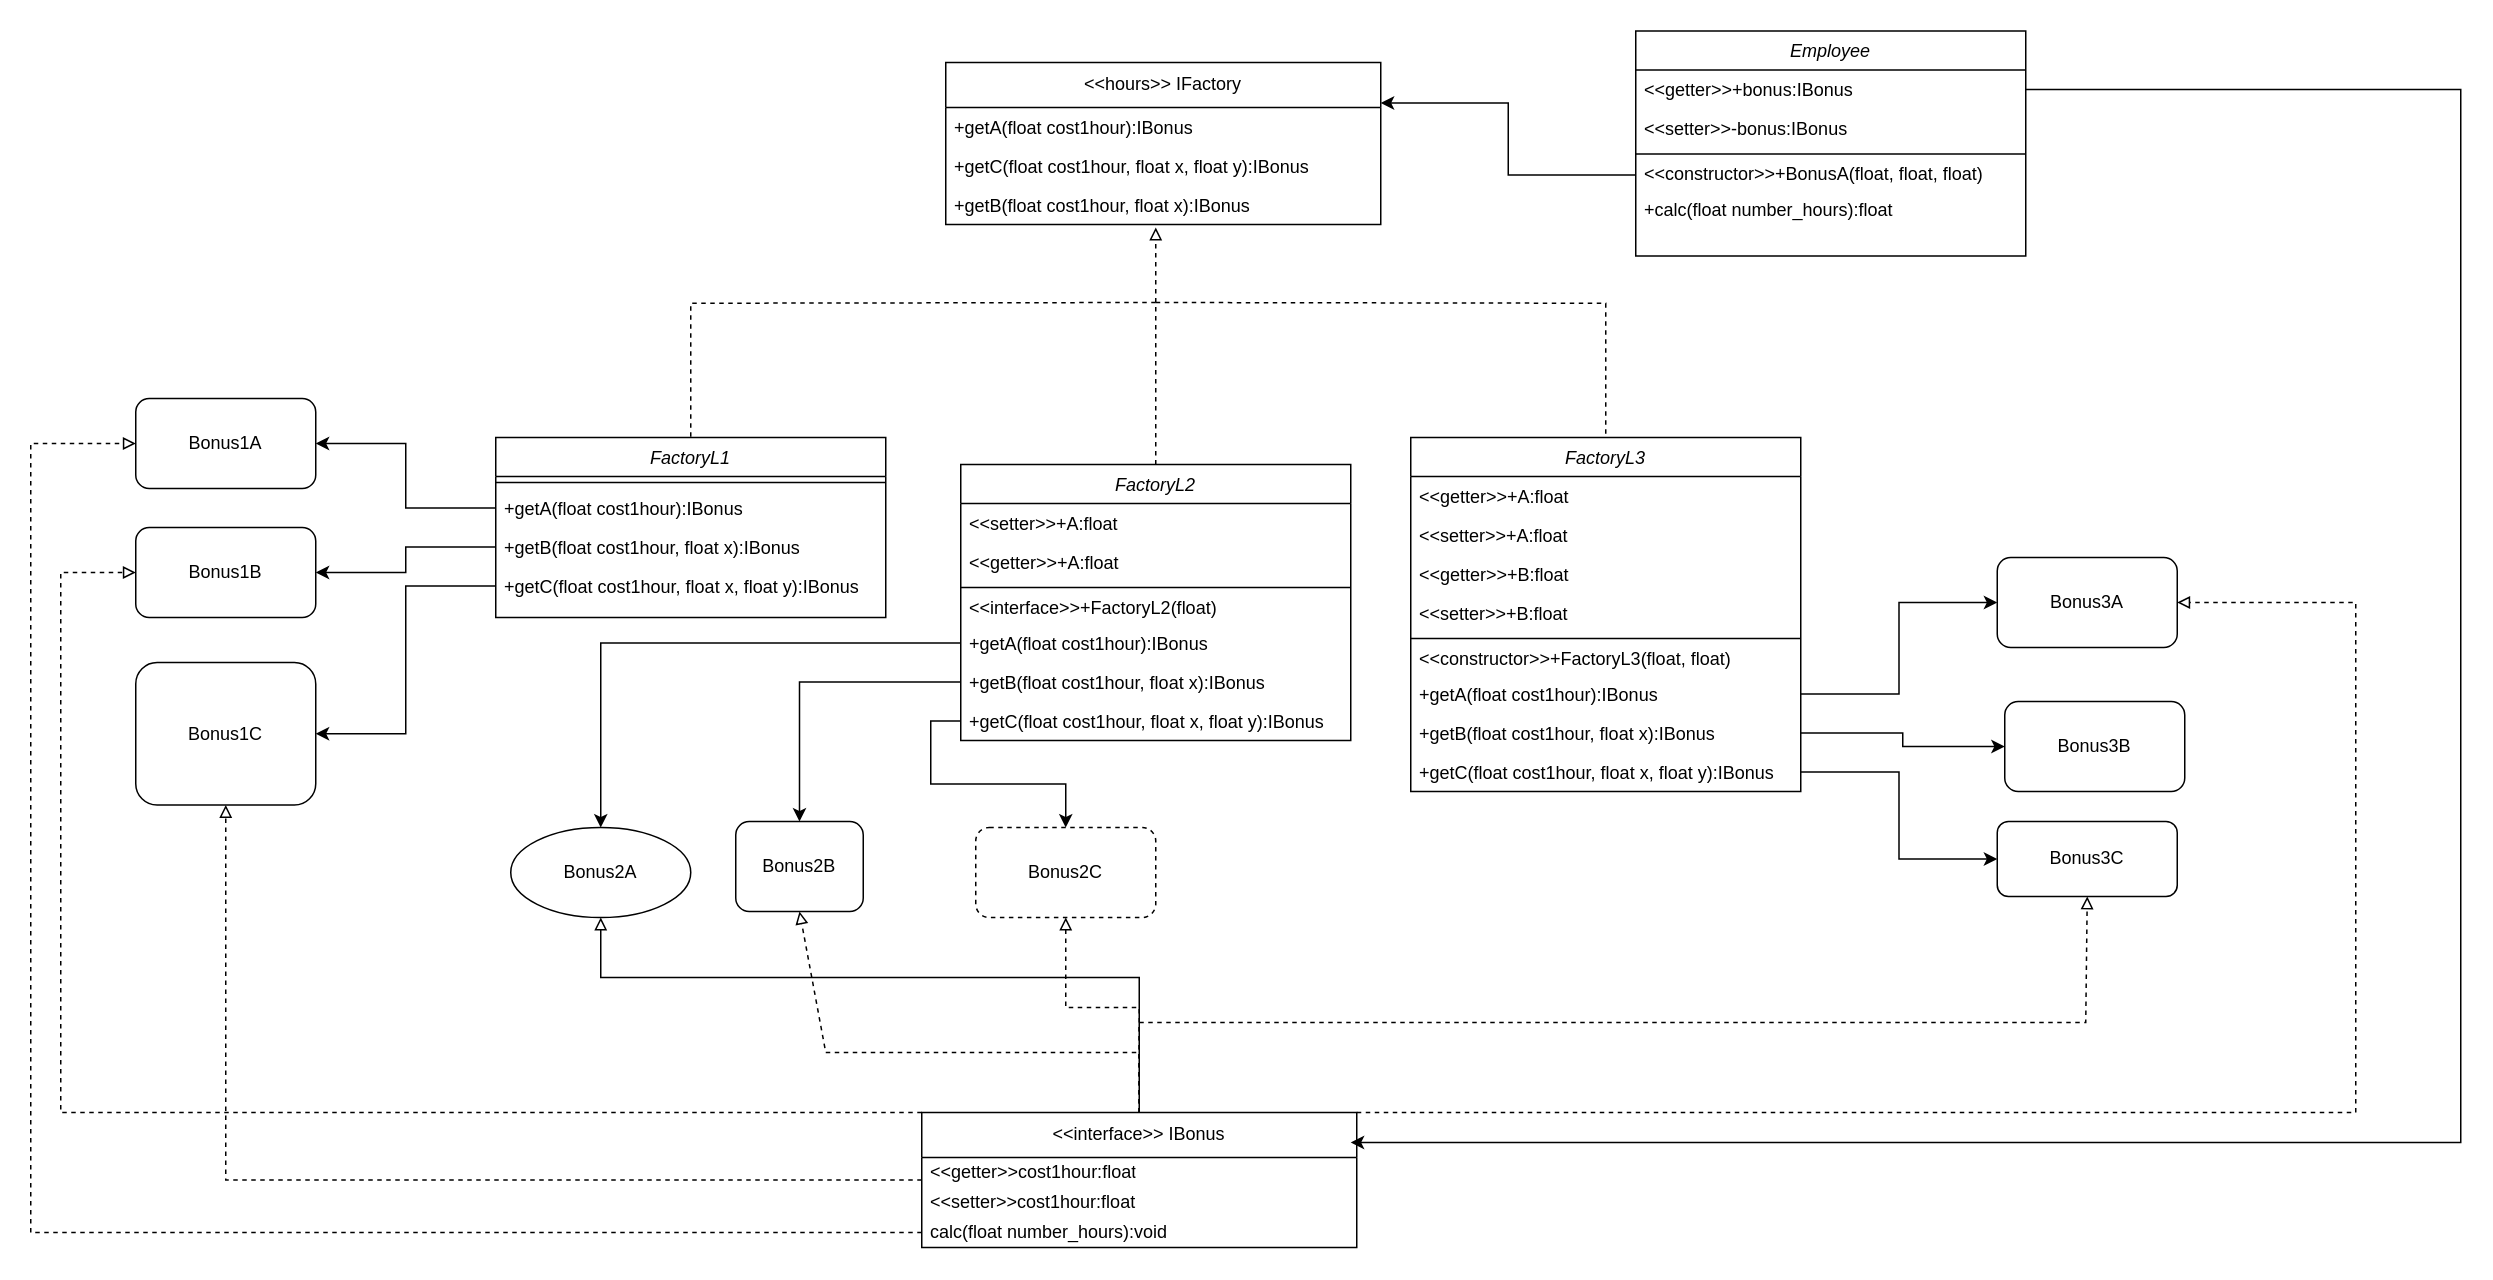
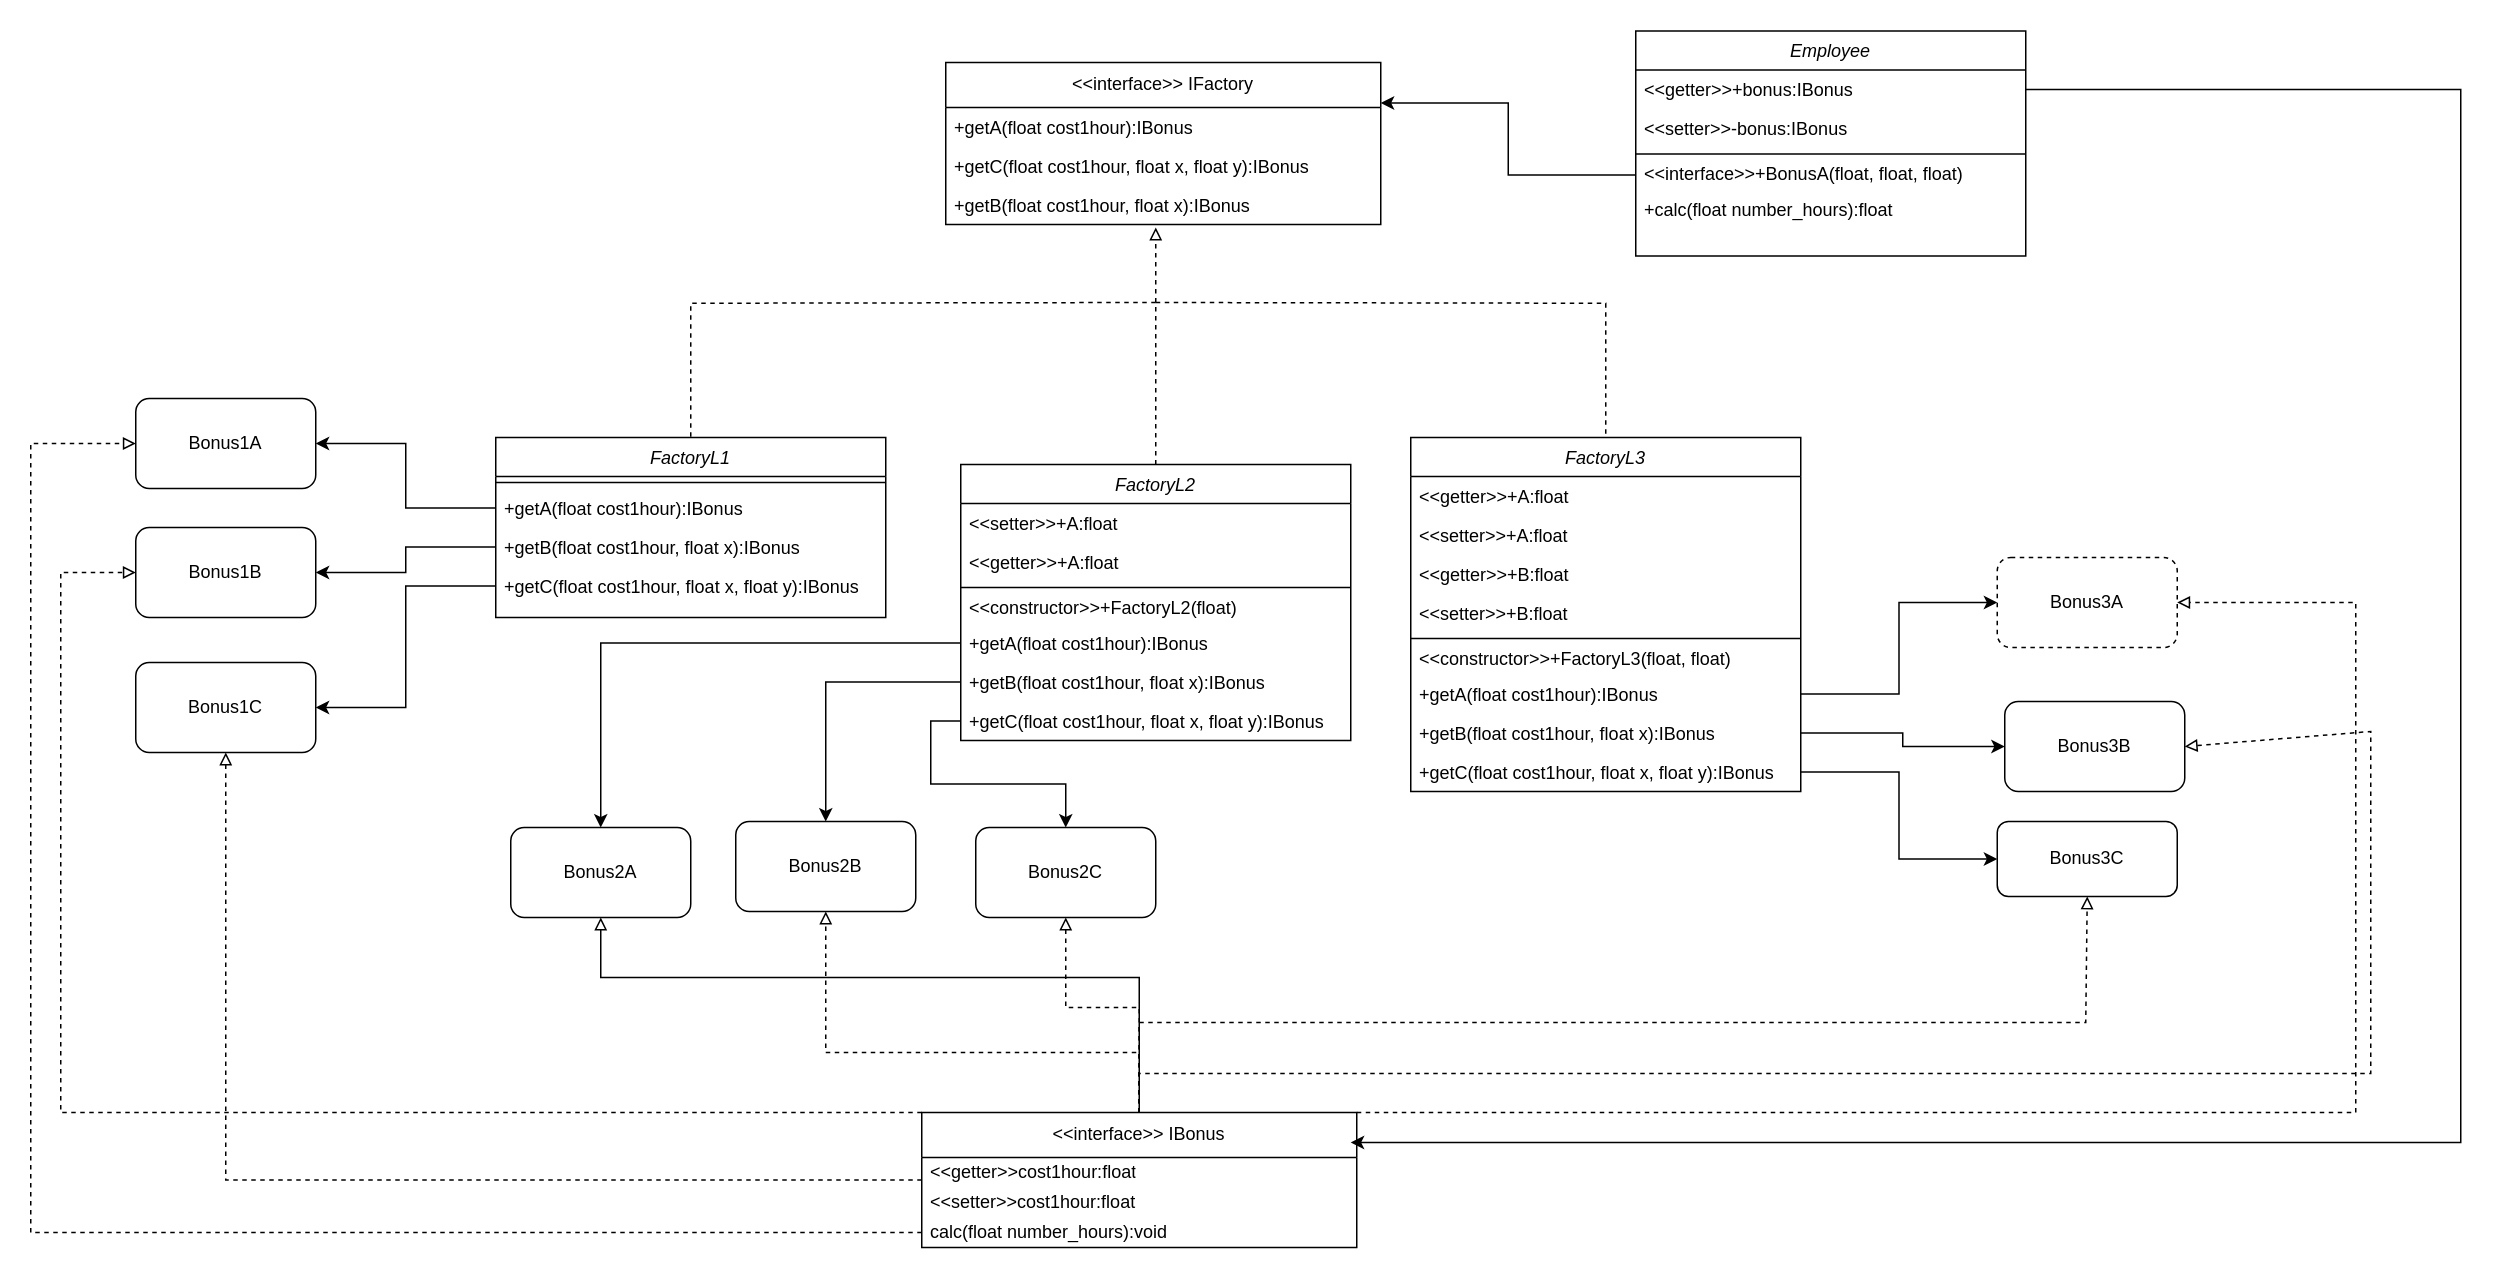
- <mxCell id="8" value="&amp;lt;&amp;lt;hours&amp;gt;&amp;gt; IFactory" style="swimlane;fontStyle=0;childLayout=stackLayout;horizontal=1;startSize=30;horizontalStack=0;resizeParent=1;resizeParentMax=0;resizeLast=0;collapsible=1;marginBottom=0;whiteSpace=wrap;html=1;" parent="1" vertex="1"><mxGeometry x="630" y="41" width="290" height="108" as="geometry" /></mxCell>
+ <mxCell id="8" value="&amp;lt;&amp;lt;interface&amp;gt;&amp;gt; IFactory" style="swimlane;fontStyle=0;childLayout=stackLayout;horizontal=1;startSize=30;horizontalStack=0;resizeParent=1;resizeParentMax=0;resizeLast=0;collapsible=1;marginBottom=0;whiteSpace=wrap;html=1;" parent="1" vertex="1"><mxGeometry x="630" y="41" width="290" height="108" as="geometry" /></mxCell>
- <mxCell id="38" value="&amp;lt;&amp;lt;constructor&amp;gt;&amp;gt;+BonusA(float, float, float)" style="text;strokeColor=none;fillColor=none;align=left;verticalAlign=middle;spacingLeft=4;spacingRight=4;overflow=hidden;points=[[0,0.5],[1,0.5]];portConstraint=eastwest;rotatable=0;whiteSpace=wrap;html=1;" parent="34" vertex="1"><mxGeometry y="86" width="260" height="20" as="geometry" /></mxCell>
+ <mxCell id="38" value="&amp;lt;&amp;lt;interface&amp;gt;&amp;gt;+BonusA(float, float, float)" style="text;strokeColor=none;fillColor=none;align=left;verticalAlign=middle;spacingLeft=4;spacingRight=4;overflow=hidden;points=[[0,0.5],[1,0.5]];portConstraint=eastwest;rotatable=0;whiteSpace=wrap;html=1;" parent="34" vertex="1"><mxGeometry y="86" width="260" height="20" as="geometry" /></mxCell>
- <mxCell id="49" value="Bonus3A" style="rounded=1;whiteSpace=wrap;html=1;" parent="1" vertex="1"><mxGeometry x="1331" y="371" width="120" height="60" as="geometry" /></mxCell>
+ <mxCell id="49" value="Bonus3A" style="rounded=1;whiteSpace=wrap;html=1;dashed=1;" parent="1" vertex="1"><mxGeometry x="1331" y="371" width="120" height="60" as="geometry" /></mxCell>
- <mxCell id="16" value="&amp;lt;&amp;lt;interface&amp;gt;&amp;gt;+FactoryL2(float)" style="text;strokeColor=none;fillColor=none;align=left;verticalAlign=middle;spacingLeft=4;spacingRight=4;overflow=hidden;points=[[0,0.5],[1,0.5]];portConstraint=eastwest;rotatable=0;whiteSpace=wrap;html=1;" parent="12" vertex="1"><mxGeometry y="86" width="260" height="20" as="geometry" /></mxCell>
+ <mxCell id="16" value="&amp;lt;&amp;lt;constructor&amp;gt;&amp;gt;+FactoryL2(float)" style="text;strokeColor=none;fillColor=none;align=left;verticalAlign=middle;spacingLeft=4;spacingRight=4;overflow=hidden;points=[[0,0.5],[1,0.5]];portConstraint=eastwest;rotatable=0;whiteSpace=wrap;html=1;" parent="12" vertex="1"><mxGeometry y="86" width="260" height="20" as="geometry" /></mxCell>
- <mxCell id="45" value="Bonus1C" style="rounded=1;whiteSpace=wrap;html=1;" parent="1" vertex="1"><mxGeometry x="90" y="441" width="120" height="95" as="geometry" /></mxCell>
+ <mxCell id="45" value="Bonus1C" style="rounded=1;whiteSpace=wrap;html=1;" parent="1" vertex="1"><mxGeometry x="90" y="441" width="120" height="60" as="geometry" /></mxCell>
- <mxCell id="56" value="Bonus2B" style="rounded=1;whiteSpace=wrap;html=1;" parent="1" vertex="1"><mxGeometry x="490" y="547" width="85" height="60" as="geometry" /></mxCell>
+ <mxCell id="56" value="Bonus2B" style="rounded=1;whiteSpace=wrap;html=1;" parent="1" vertex="1"><mxGeometry x="490" y="547" width="120" height="60" as="geometry" /></mxCell>
- <mxCell id="55" value="Bonus2A" style="ellipse;whiteSpace=wrap;html=1;" parent="1" vertex="1"><mxGeometry x="340" y="551" width="120" height="60" as="geometry" /></mxCell>
+ <mxCell id="55" value="Bonus2A" style="rounded=1;whiteSpace=wrap;html=1;" parent="1" vertex="1"><mxGeometry x="340" y="551" width="120" height="60" as="geometry" /></mxCell>
- <mxCell id="57" value="Bonus2C" style="rounded=1;whiteSpace=wrap;html=1;dashed=1;" parent="1" vertex="1"><mxGeometry x="650" y="551" width="120" height="60" as="geometry" /></mxCell>
+ <mxCell id="57" value="Bonus2C" style="rounded=1;whiteSpace=wrap;html=1;" parent="1" vertex="1"><mxGeometry x="650" y="551" width="120" height="60" as="geometry" /></mxCell>
+ <mxCell id="62" value="" style="endArrow=block;html=1;rounded=0;exitX=0.5;exitY=0;exitDx=0;exitDy=0;entryX=1;entryY=0.5;entryDx=0;entryDy=0;endFill=0;dashed=1;" edge="1" parent="1" source="30" target="50"><mxGeometry width="50" height="50" relative="1" as="geometry"><mxPoint x="949" y="775" as="sourcePoint" /><mxPoint x="1581" y="641" as="targetPoint" /><Array as="points"><mxPoint x="759" y="715" /><mxPoint x="1580" y="715" /><mxPoint x="1580" y="487" /></Array></mxGeometry></mxCell>
